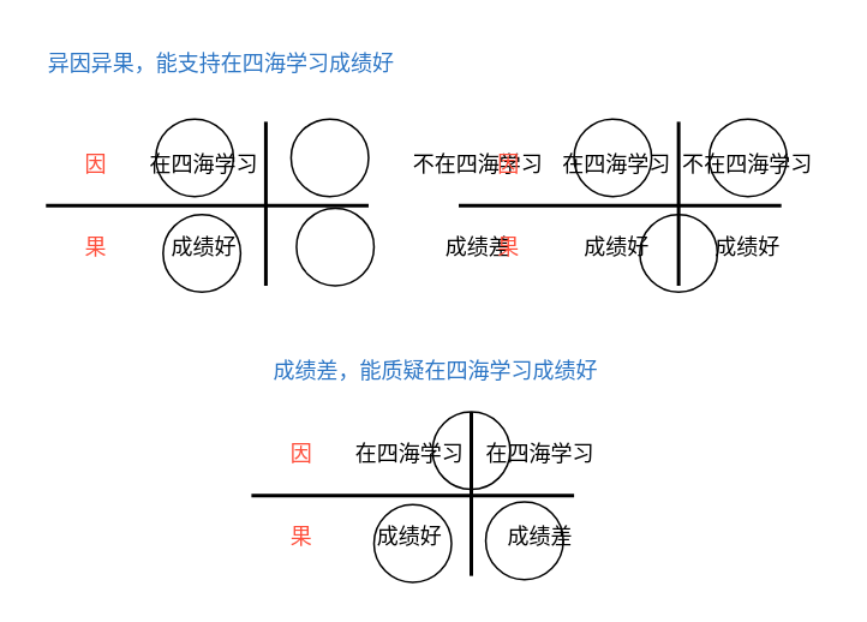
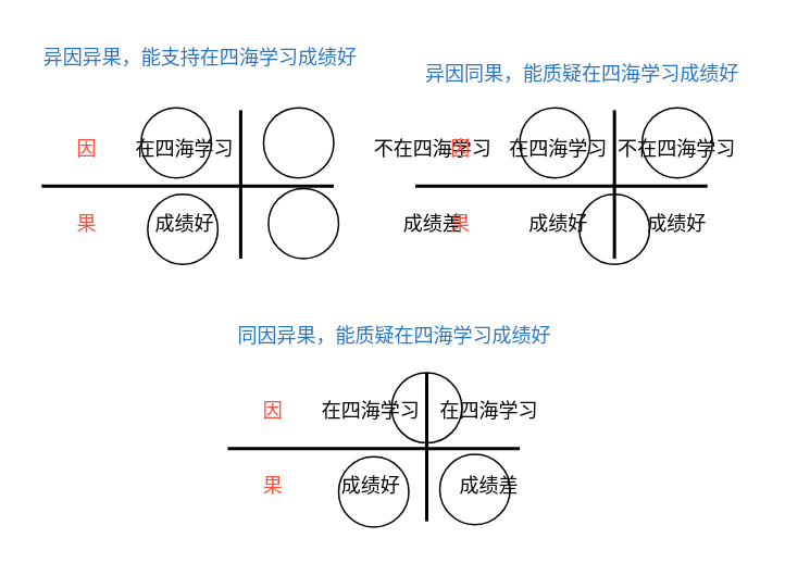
+ <mxCell id="25" value="异因同果，能质疑在四海学习成绩好" style="text;strokeColor=none;align=center;fillColor=none;html=1;verticalAlign=middle;whiteSpace=wrap;rounded=0;fontColor=#2b75c5;" vertex="1" parent="1"><mxGeometry x="254" y="30" width="205" height="30" as="geometry" /></mxCell>
- <mxCell id="37" value="成绩差，能质疑在四海学习成绩好" style="text;strokeColor=none;align=center;fillColor=none;html=1;verticalAlign=middle;whiteSpace=wrap;rounded=0;fontColor=#2b75c5;" vertex="1" parent="1"><mxGeometry x="139" y="191" width="205" height="30" as="geometry" /></mxCell>
+ <mxCell id="37" value="同因异果，能质疑在四海学习成绩好" style="text;strokeColor=none;align=center;fillColor=none;html=1;verticalAlign=middle;whiteSpace=wrap;rounded=0;fontColor=#2b75c5;" vertex="1" parent="1"><mxGeometry x="139" y="191" width="205" height="30" as="geometry" /></mxCell>
